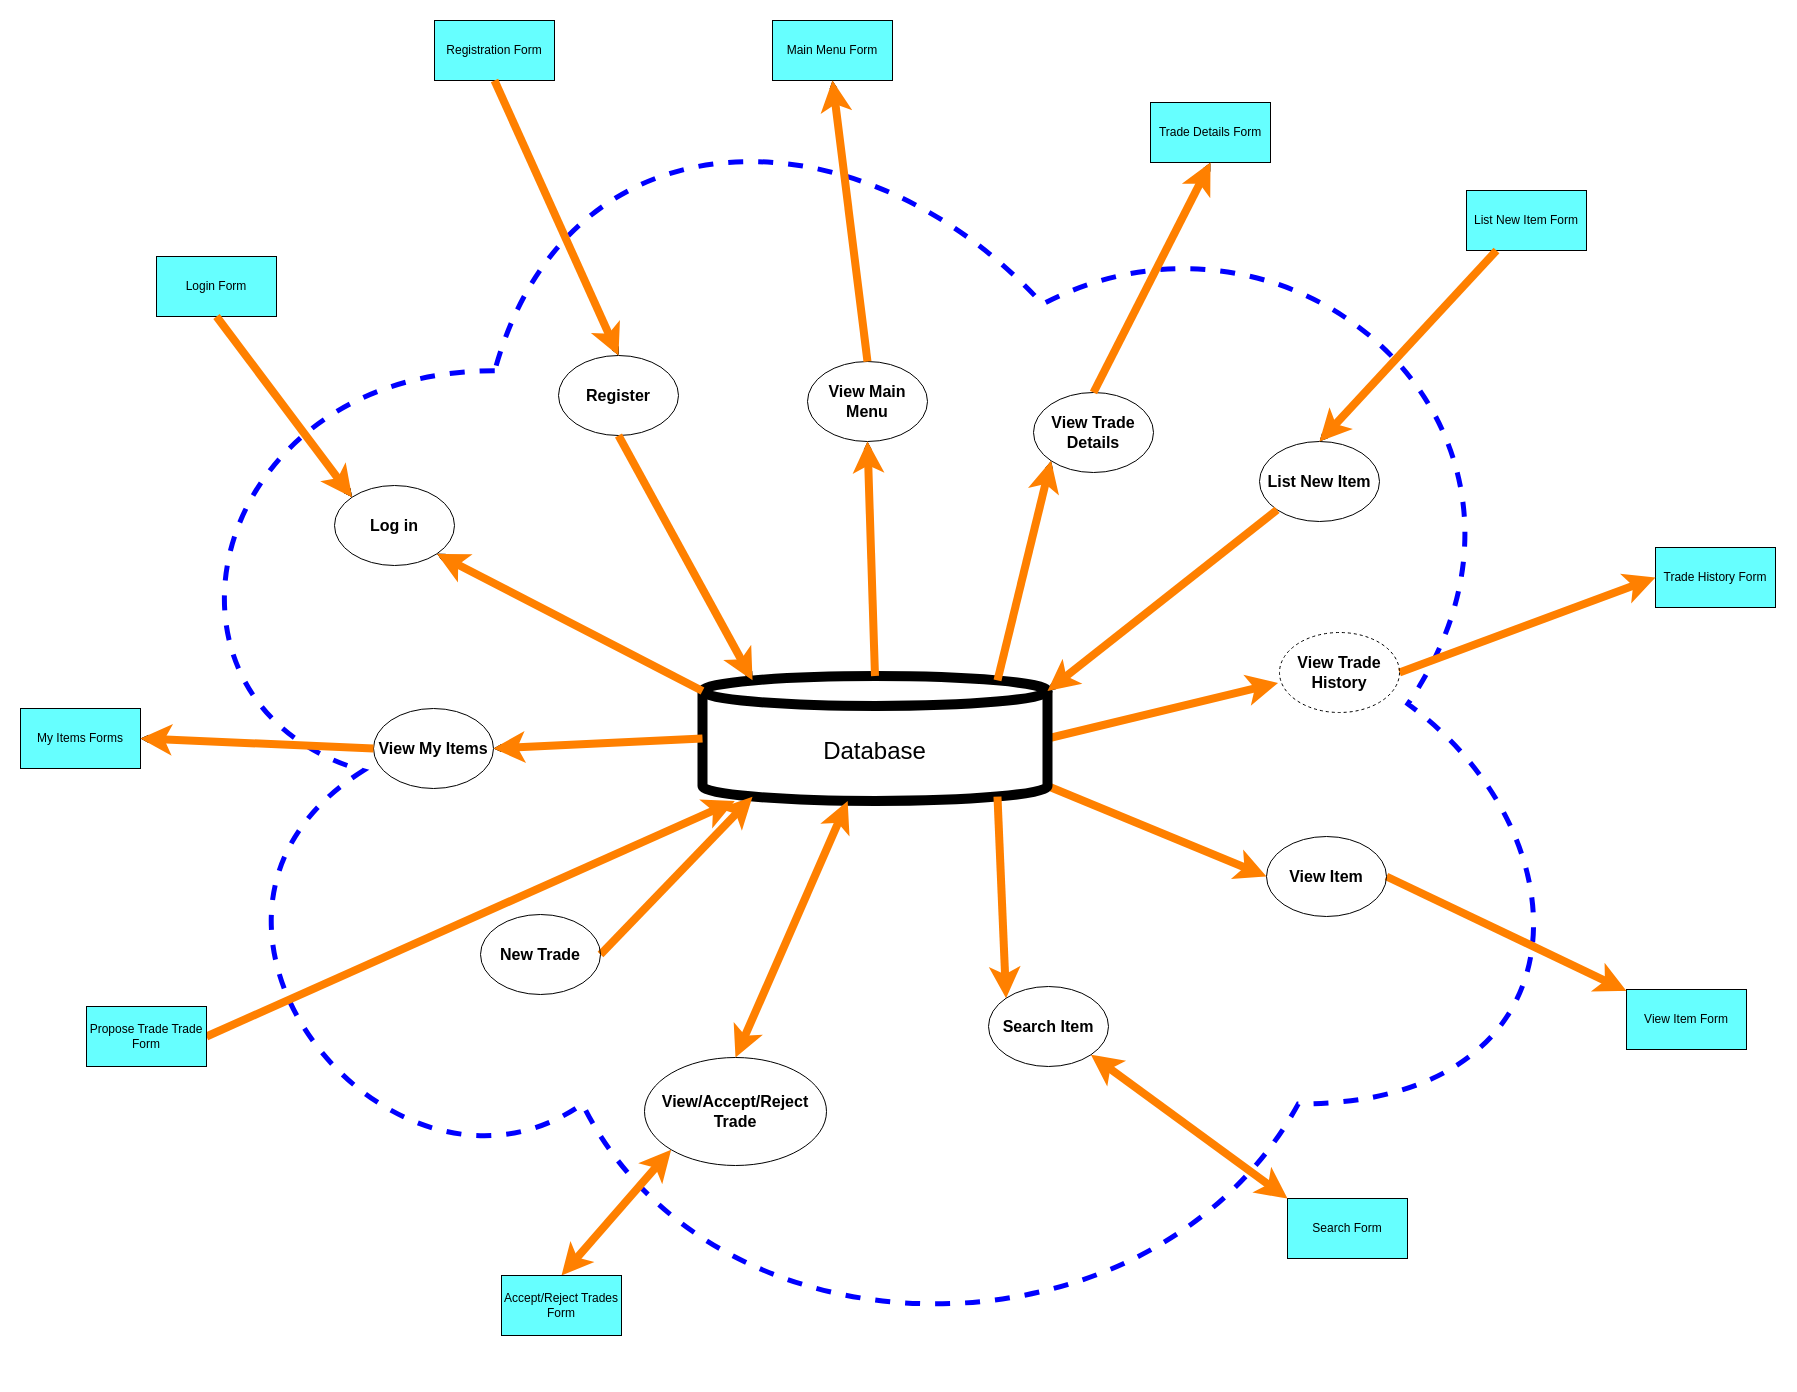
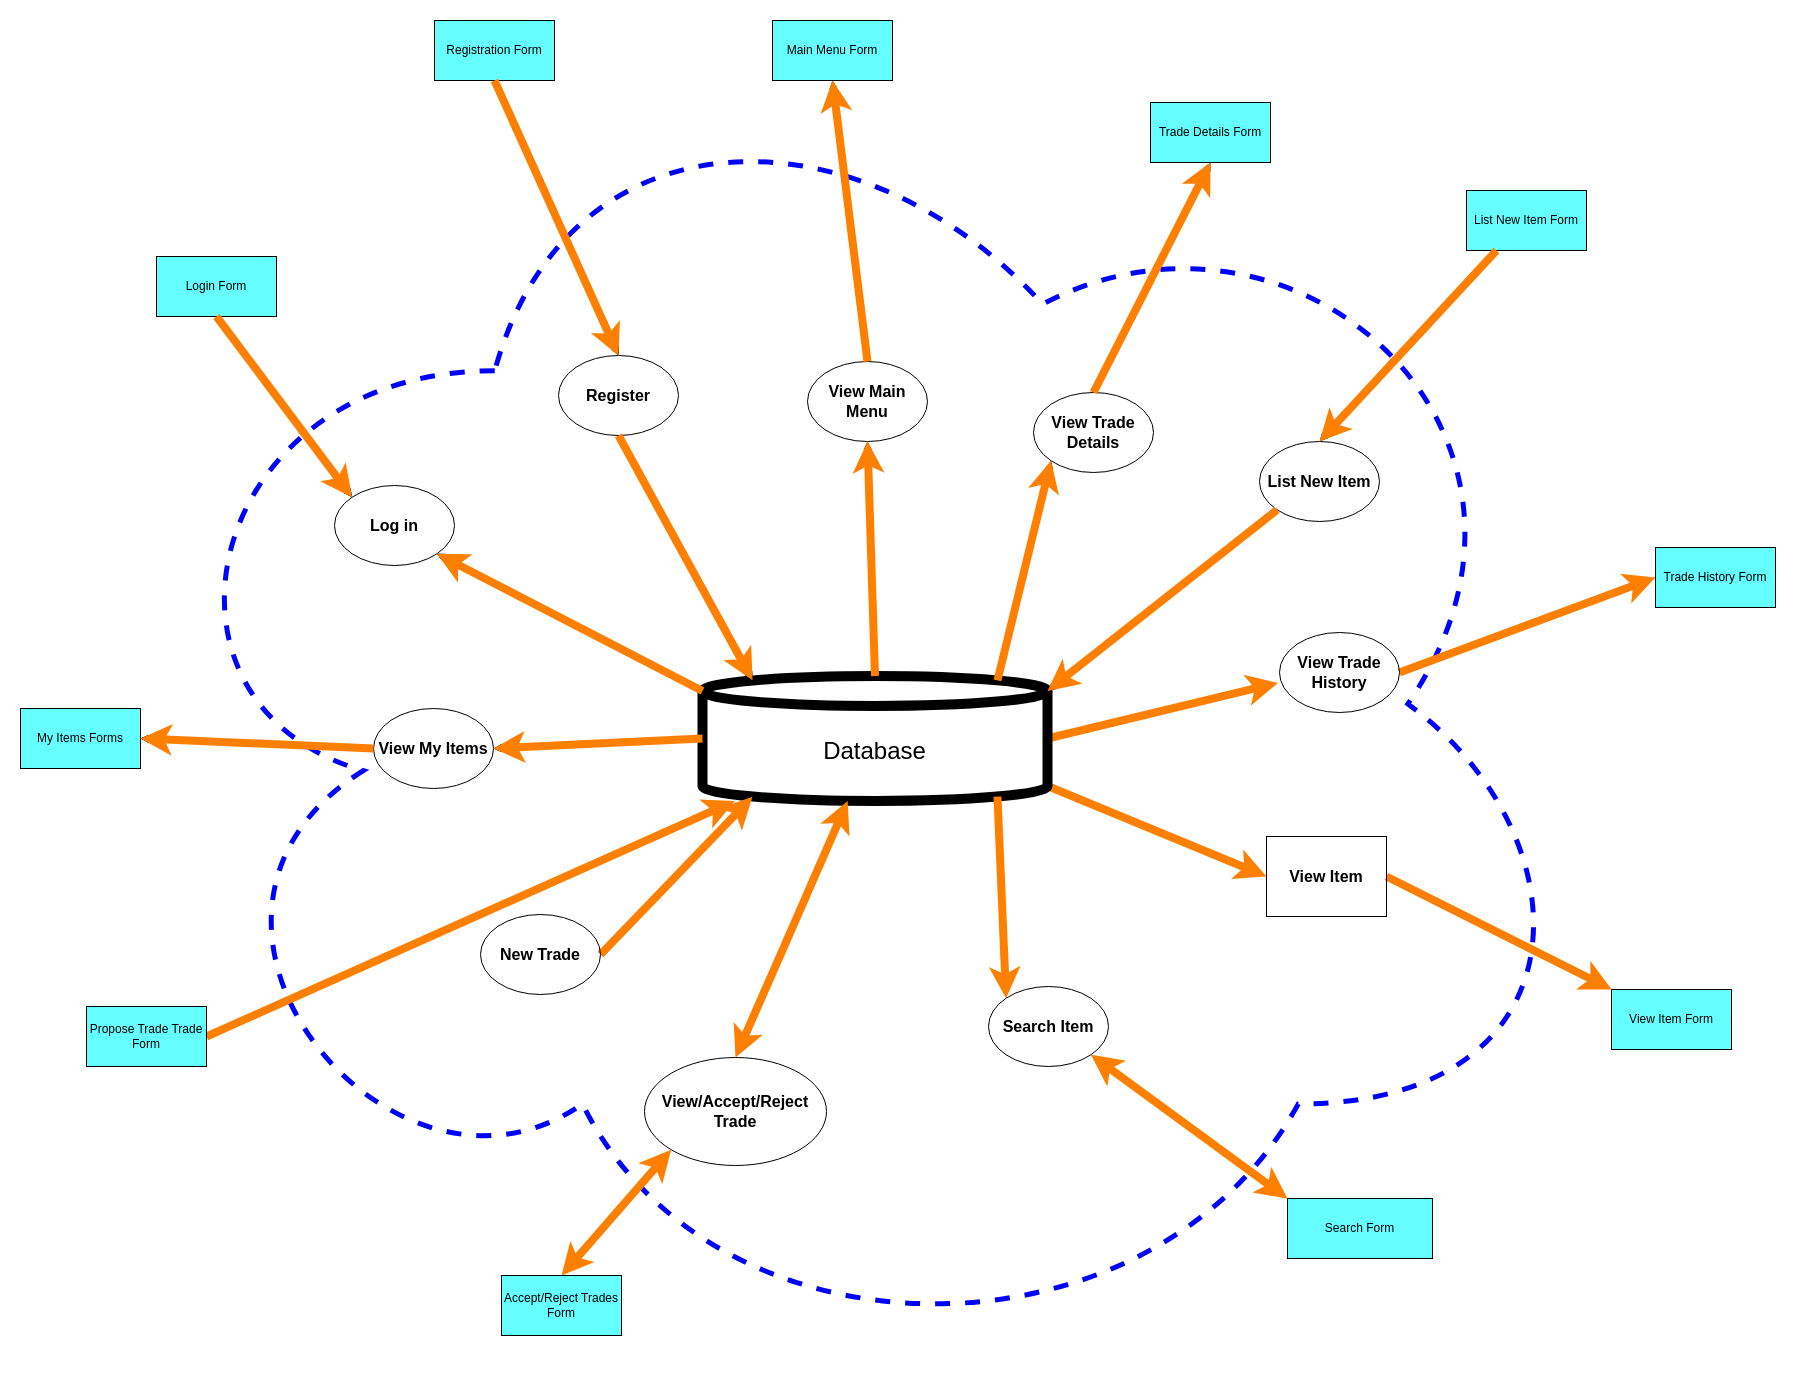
- <mxCell id="36" value="&lt;b&gt;&lt;font style=&quot;font-size: 16px;&quot;&gt;View Trade History&lt;/font&gt;&lt;/b&gt;" style="ellipse;whiteSpace=wrap;html=1;fillColor=none;dashed=1;" parent="1" vertex="1"><mxGeometry x="1279" y="632" width="120" height="80" as="geometry" /></mxCell>
+ <mxCell id="36" value="&lt;b&gt;&lt;font style=&quot;font-size: 16px;&quot;&gt;View Trade History&lt;/font&gt;&lt;/b&gt;" style="ellipse;whiteSpace=wrap;html=1;fillColor=none;" parent="1" vertex="1"><mxGeometry x="1279" y="632" width="120" height="80" as="geometry" /></mxCell>
- <mxCell id="44" value="&lt;b&gt;&lt;font style=&quot;font-size: 16px;&quot;&gt;View Item&lt;/font&gt;&lt;/b&gt;" style="ellipse;whiteSpace=wrap;html=1;fillColor=none;" parent="1" vertex="1"><mxGeometry x="1266" y="836" width="120" height="80" as="geometry" /></mxCell>
+ <mxCell id="44" value="&lt;b&gt;&lt;font style=&quot;font-size: 16px;&quot;&gt;View Item&lt;/font&gt;&lt;/b&gt;" style="whiteSpace=wrap;html=1;fillColor=none;rounded=0;" parent="1" vertex="1"><mxGeometry x="1266" y="836" width="120" height="80" as="geometry" /></mxCell>
- <mxCell id="17" value="View Item Form" style="rounded=0;whiteSpace=wrap;html=1;fillColor=#66FFFF;" parent="1" vertex="1"><mxGeometry x="1626" y="989" width="120" height="60" as="geometry" /></mxCell>
+ <mxCell id="17" value="View Item Form" style="rounded=0;whiteSpace=wrap;html=1;fillColor=#66FFFF;" parent="1" vertex="1"><mxGeometry x="1611" y="989" width="120" height="60" as="geometry" /></mxCell>
- <mxCell id="16" value="Search Form" style="rounded=0;whiteSpace=wrap;html=1;fillColor=#66FFFF;" parent="1" vertex="1"><mxGeometry x="1287" y="1198" width="120" height="60" as="geometry" /></mxCell>
+ <mxCell id="16" value="Search Form" style="rounded=0;whiteSpace=wrap;html=1;fillColor=#66FFFF;" parent="1" vertex="1"><mxGeometry x="1287" y="1198" width="145" height="60" as="geometry" /></mxCell>
